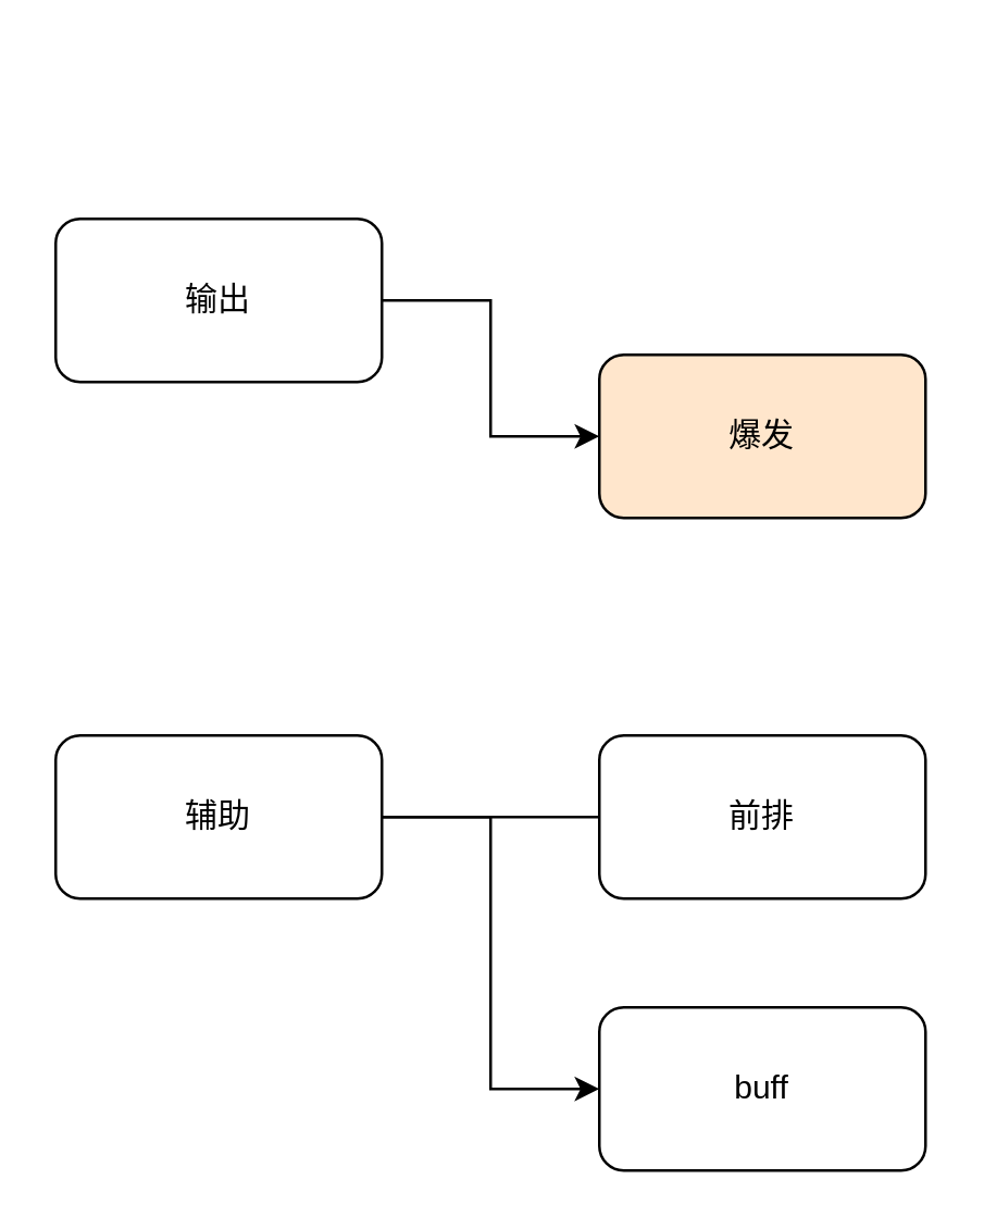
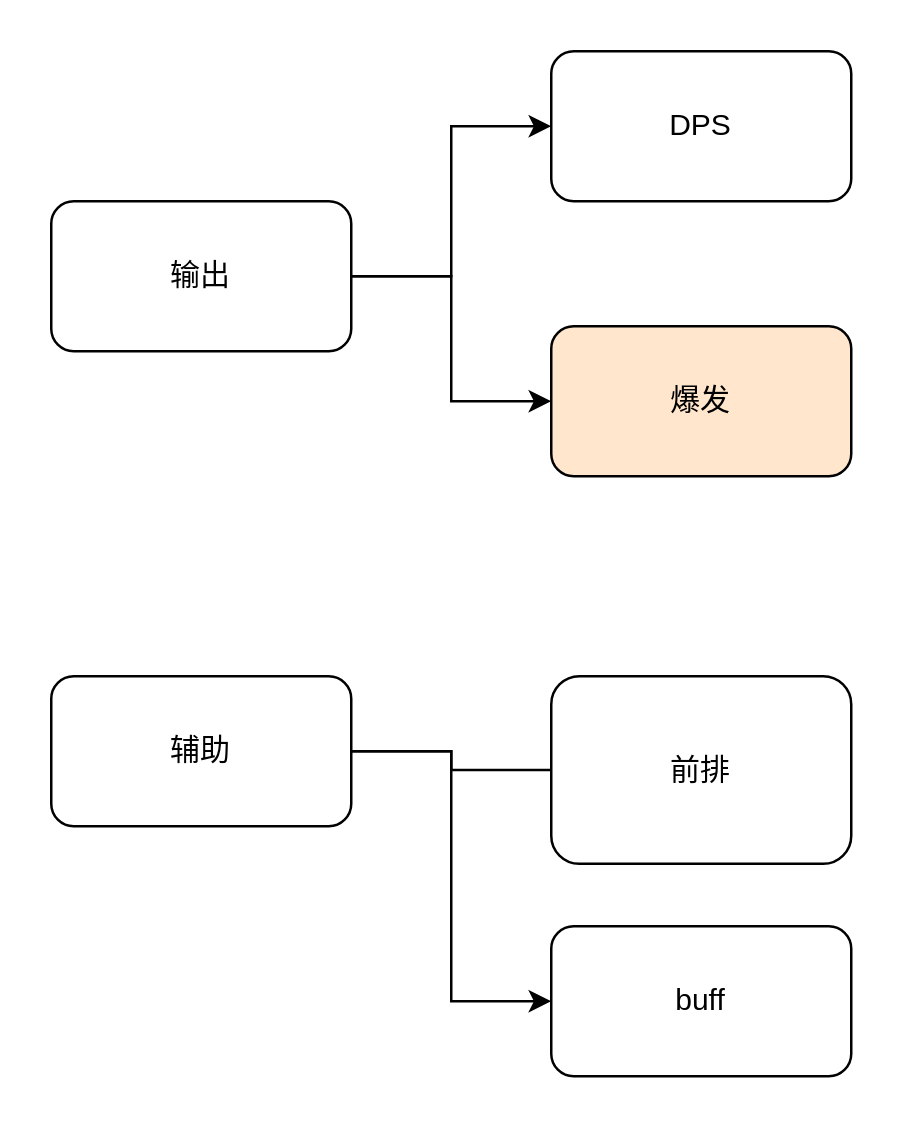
+ <mxCell id="5" value="DPS" style="whiteSpace=wrap;html=1;rounded=1;" parent="1" vertex="1"><mxGeometry x="220" y="20" width="120" height="60" as="geometry" /></mxCell>
+ <mxCell id="2" style="edgeStyle=orthogonalEdgeStyle;rounded=0;orthogonalLoop=1;jettySize=auto;html=1;exitX=1;exitY=0.5;exitDx=0;exitDy=0;" parent="1" source="4" target="5" edge="1"><mxGeometry relative="1" as="geometry" /></mxCell>
- <mxCell id="7" value="前排" style="rounded=1;whiteSpace=wrap;html=1;" parent="1" vertex="1"><mxGeometry x="220" y="270" width="120" height="60" as="geometry" /></mxCell>
+ <mxCell id="7" value="前排" style="rounded=1;whiteSpace=wrap;html=1;" parent="1" vertex="1"><mxGeometry x="220" y="270" width="120" height="75" as="geometry" /></mxCell>
